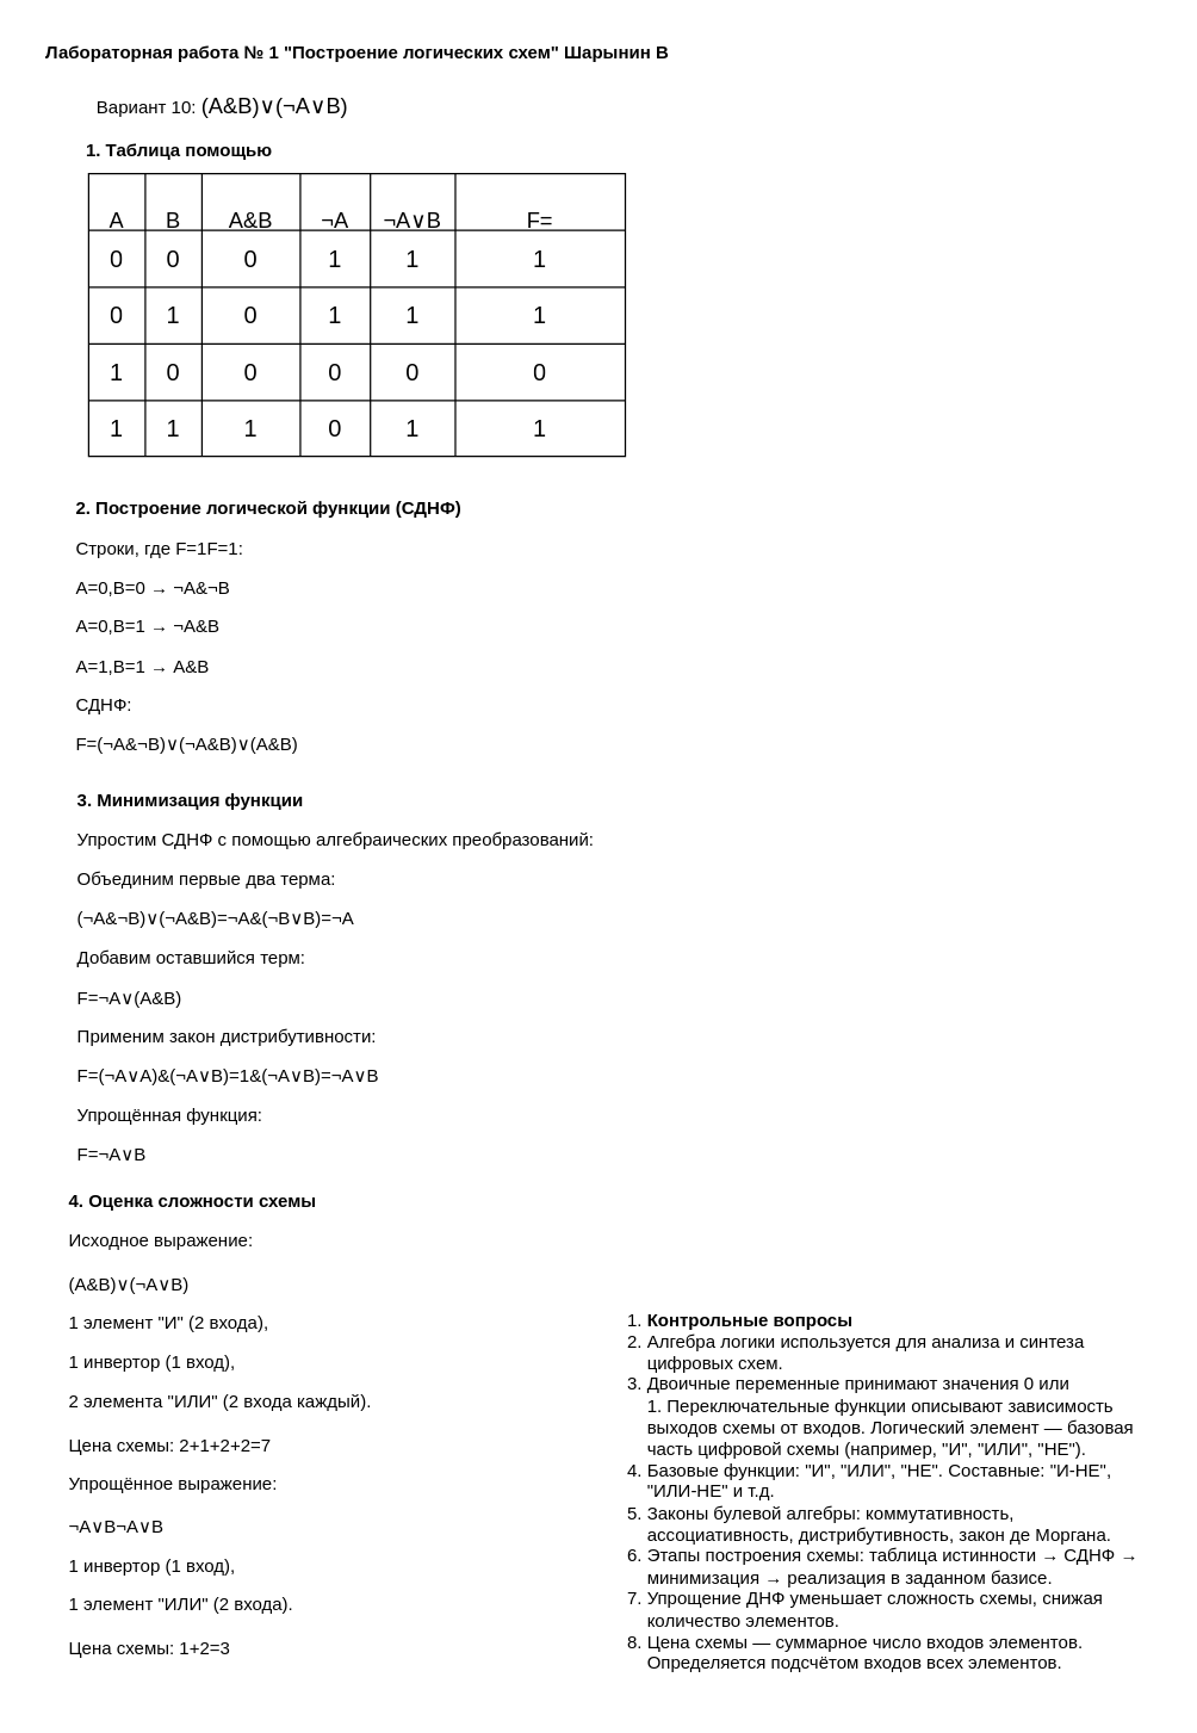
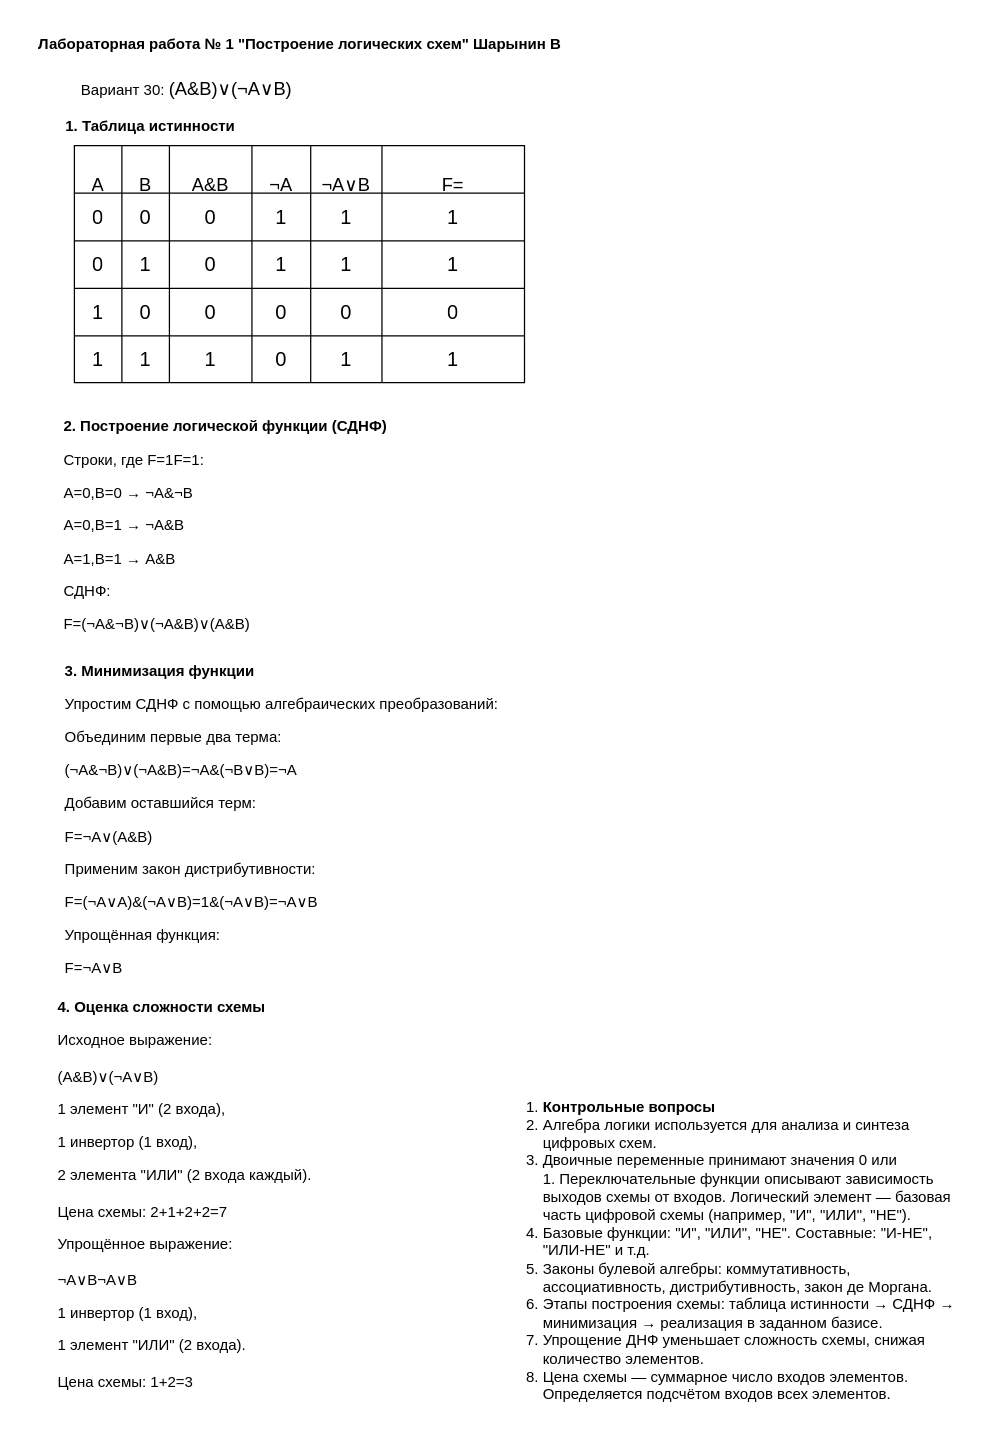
- <mxCell id="42" value="Вариант 10:&amp;nbsp;&lt;span style=&quot;font-size: 11pt; font-family: Calibri, sans-serif;&quot; lang=&quot;EN-US&quot;&gt;(A&amp;amp;B)&lt;/span&gt;&lt;span style=&quot;font-size: 11pt; line-height: 15.693px; font-family: &amp;quot;Cambria Math&amp;quot;, serif;&quot; lang=&quot;EN-US&quot;&gt;∨&lt;/span&gt;&lt;span style=&quot;font-size: 11pt; line-height: 15.693px;&quot; lang=&quot;EN-US&quot;&gt;(¬A&lt;/span&gt;&lt;span style=&quot;font-size: 11pt; line-height: 15.693px; font-family: &amp;quot;Cambria Math&amp;quot;, serif;&quot; lang=&quot;EN-US&quot;&gt;∨&lt;/span&gt;&lt;span style=&quot;font-size: 11pt; line-height: 15.693px;&quot; lang=&quot;EN-US&quot;&gt;B)&lt;/span&gt;" style="text;html=1;align=center;verticalAlign=middle;whiteSpace=wrap;rounded=0;" vertex="1" parent="1"><mxGeometry x="59" y="56" width="180" height="30" as="geometry" /></mxCell>
+ <mxCell id="42" value="Вариант 30:&amp;nbsp;&lt;span style=&quot;font-size: 11pt; font-family: Calibri, sans-serif;&quot; lang=&quot;EN-US&quot;&gt;(A&amp;amp;B)&lt;/span&gt;&lt;span style=&quot;font-size: 11pt; line-height: 15.693px; font-family: &amp;quot;Cambria Math&amp;quot;, serif;&quot; lang=&quot;EN-US&quot;&gt;∨&lt;/span&gt;&lt;span style=&quot;font-size: 11pt; line-height: 15.693px;&quot; lang=&quot;EN-US&quot;&gt;(¬A&lt;/span&gt;&lt;span style=&quot;font-size: 11pt; line-height: 15.693px; font-family: &amp;quot;Cambria Math&amp;quot;, serif;&quot; lang=&quot;EN-US&quot;&gt;∨&lt;/span&gt;&lt;span style=&quot;font-size: 11pt; line-height: 15.693px;&quot; lang=&quot;EN-US&quot;&gt;B)&lt;/span&gt;" style="text;html=1;align=center;verticalAlign=middle;whiteSpace=wrap;rounded=0;" vertex="1" parent="1"><mxGeometry x="59" y="56" width="180" height="30" as="geometry" /></mxCell>
- <mxCell id="39" value="&lt;b&gt;1. Таблица помощью&lt;/b&gt;" style="text;html=1;align=center;verticalAlign=middle;whiteSpace=wrap;rounded=0;" vertex="1" parent="1"><mxGeometry x="45" y="86" width="150" height="30" as="geometry" /></mxCell>
+ <mxCell id="39" value="&lt;b&gt;1. Таблица истинности&lt;/b&gt;" style="text;html=1;align=center;verticalAlign=middle;whiteSpace=wrap;rounded=0;" vertex="1" parent="1"><mxGeometry x="45" y="86" width="150" height="30" as="geometry" /></mxCell>
